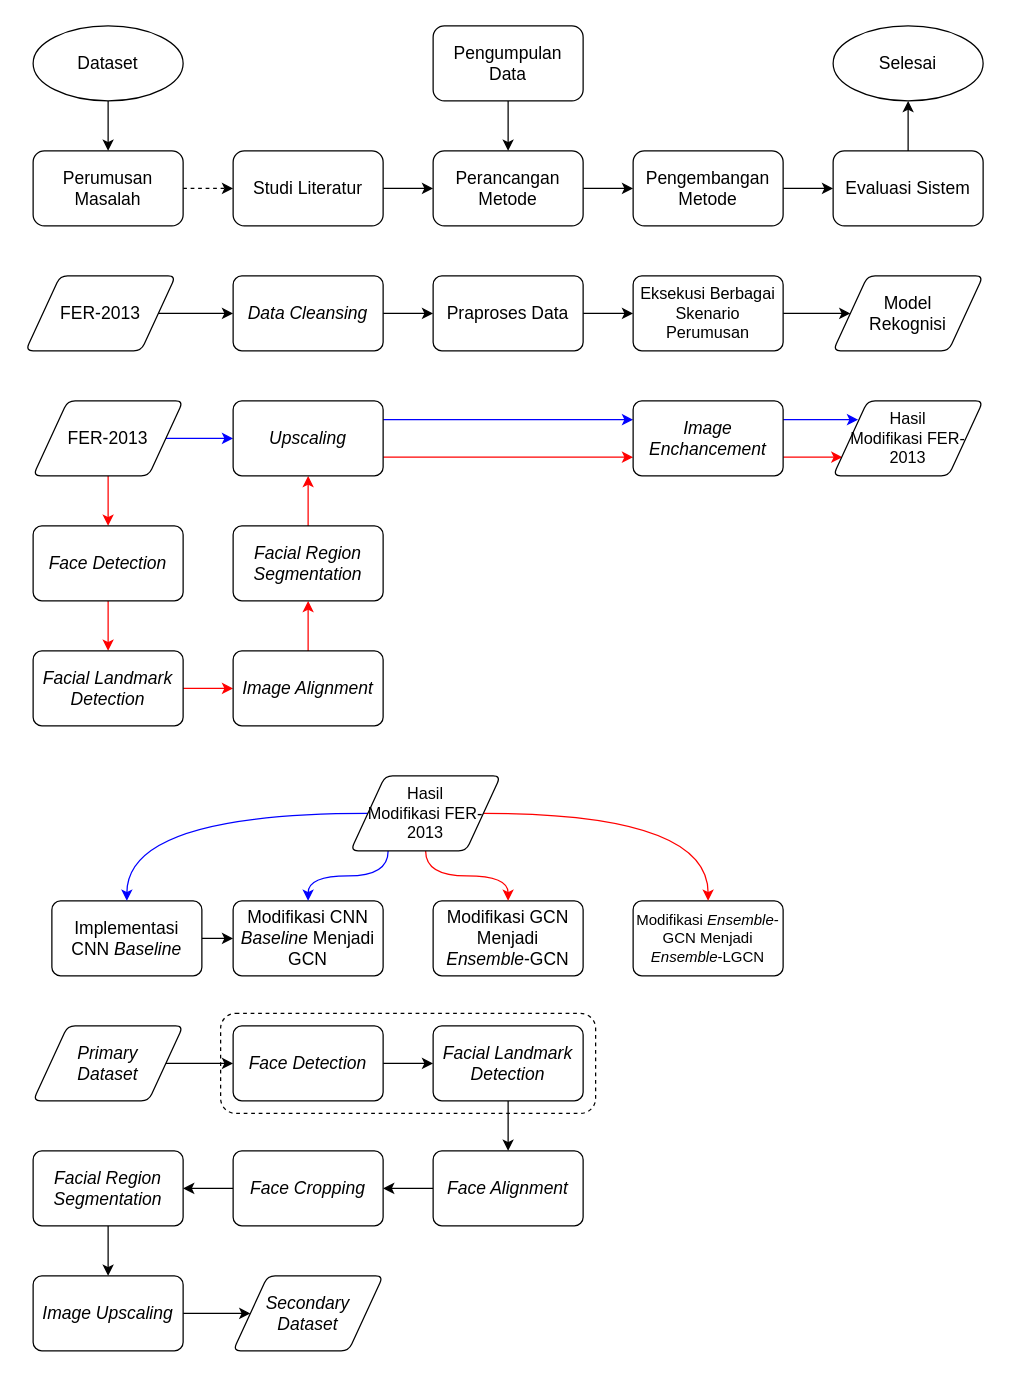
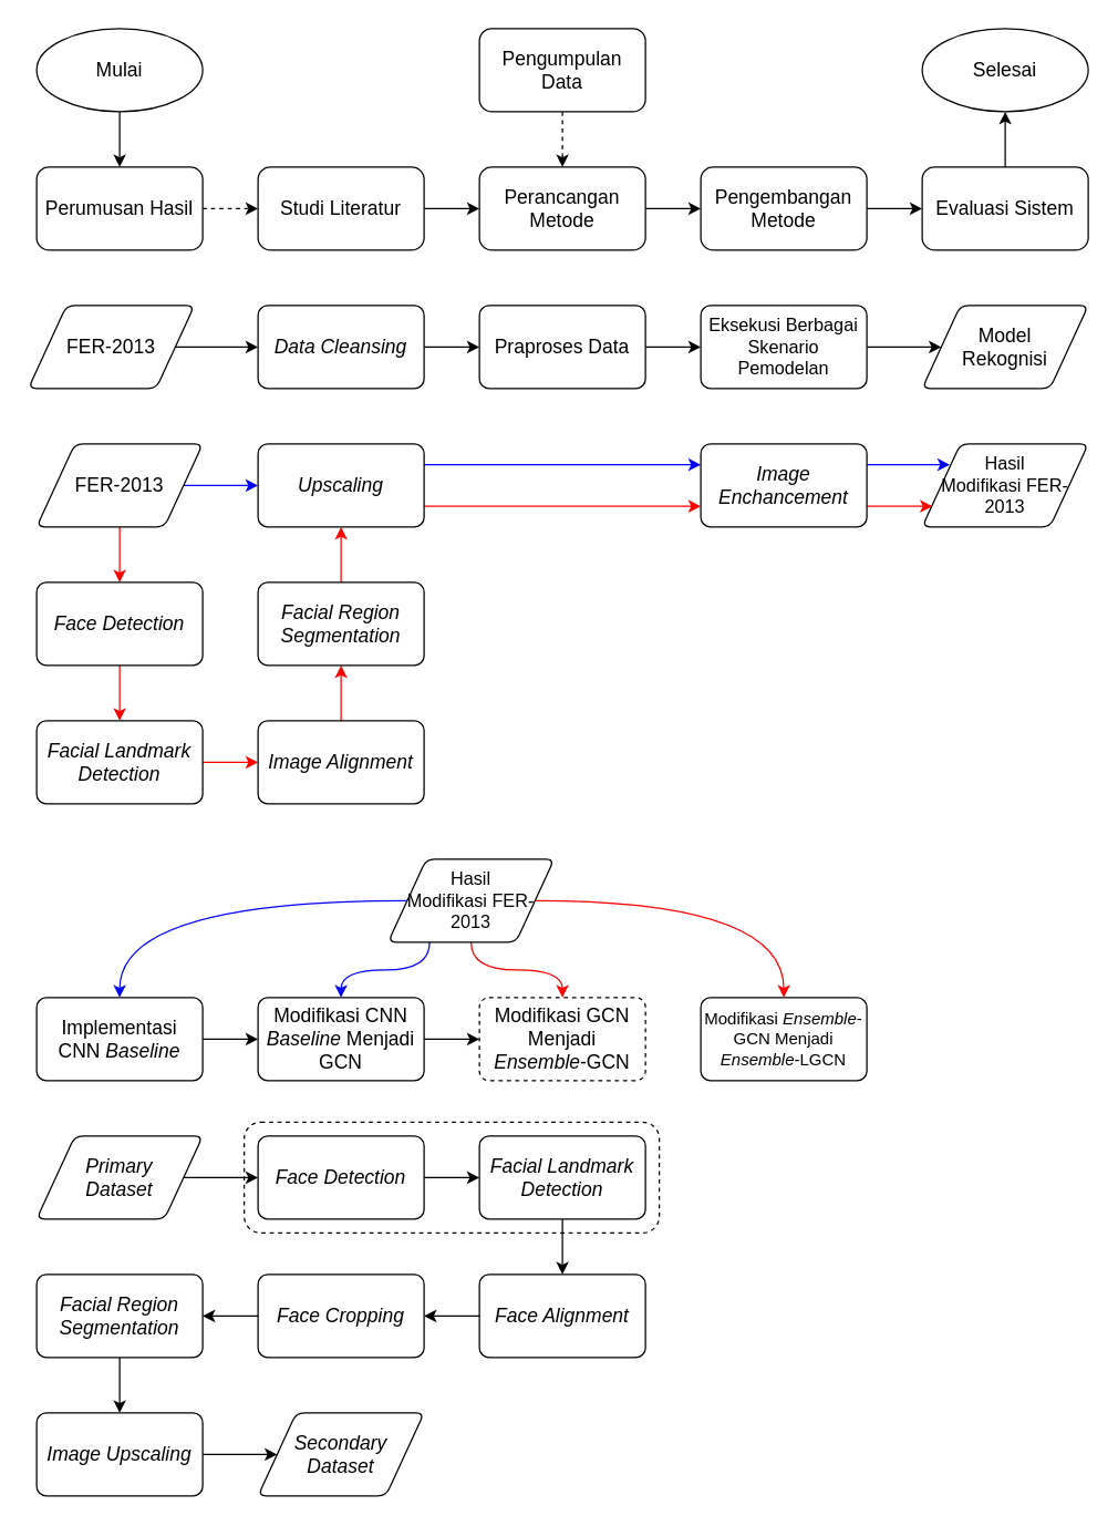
- <mxCell id="26" value="Dataset" style="strokeWidth=1;html=1;shape=mxgraph.flowchart.start_1;whiteSpace=wrap;fontSize=14;" parent="1" vertex="1"><mxGeometry x="26" y="20" width="120" height="60" as="geometry" /></mxCell>
+ <mxCell id="26" value="Mulai" style="strokeWidth=1;html=1;shape=mxgraph.flowchart.start_1;whiteSpace=wrap;fontSize=14;" parent="1" vertex="1"><mxGeometry x="26" y="20" width="120" height="60" as="geometry" /></mxCell>
- <mxCell id="14" style="edgeStyle=orthogonalEdgeStyle;rounded=0;orthogonalLoop=1;jettySize=auto;html=1;exitX=0.5;exitY=1;exitDx=0;exitDy=0;entryX=0.5;entryY=0;entryDx=0;entryDy=0;fontSize=14;" parent="1" source="15" target="9" edge="1"><mxGeometry relative="1" as="geometry" /></mxCell>
+ <mxCell id="14" style="edgeStyle=orthogonalEdgeStyle;rounded=0;orthogonalLoop=1;jettySize=auto;html=1;exitX=0.5;exitY=1;exitDx=0;exitDy=0;entryX=0.5;entryY=0;entryDx=0;entryDy=0;fontSize=14;dashed=1;" parent="1" source="15" target="9" edge="1"><mxGeometry relative="1" as="geometry" /></mxCell>
- <mxCell id="5" value="Perumusan Masalah" style="rounded=1;whiteSpace=wrap;html=1;fontFamily=Helvetica;fontSize=14;fontColor=#000000;align=center;strokeColor=#000000;fillColor=#ffffff;" parent="1" vertex="1"><mxGeometry x="26" y="120" width="120" height="60" as="geometry" /></mxCell>
+ <mxCell id="5" value="Perumusan Hasil" style="rounded=1;whiteSpace=wrap;html=1;fontFamily=Helvetica;fontSize=14;fontColor=#000000;align=center;strokeColor=#000000;fillColor=#ffffff;" parent="1" vertex="1"><mxGeometry x="26" y="120" width="120" height="60" as="geometry" /></mxCell>
- <mxCell id="23" value="Eksekusi Berbagai Skenario Perumusan" style="rounded=1;whiteSpace=wrap;html=1;absoluteArcSize=1;arcSize=14;strokeWidth=1;fontFamily=Helvetica;fontSize=13;fontColor=#000000;align=center;strokeColor=#000000;fillColor=#ffffff;" parent="1" vertex="1"><mxGeometry x="506" y="220" width="120" height="60" as="geometry" /></mxCell>
+ <mxCell id="23" value="Eksekusi Berbagai Skenario Pemodelan" style="rounded=1;whiteSpace=wrap;html=1;absoluteArcSize=1;arcSize=14;strokeWidth=1;fontFamily=Helvetica;fontSize=13;fontColor=#000000;align=center;strokeColor=#000000;fillColor=#ffffff;" parent="1" vertex="1"><mxGeometry x="506" y="220" width="120" height="60" as="geometry" /></mxCell>
- <mxCell id="45" value="&lt;div&gt;Implementasi&lt;/div&gt;&lt;div&gt;CNN &lt;i style=&quot;font-size: 14px&quot;&gt;&lt;span style=&quot;font-size: 14px&quot;&gt;Baseline&lt;/span&gt;&lt;/i&gt;&lt;/div&gt;" style="rounded=1;whiteSpace=wrap;html=1;absoluteArcSize=1;arcSize=14;strokeWidth=1;fontFamily=Helvetica;fontSize=14;fontColor=#000000;align=center;strokeColor=#000000;fillColor=#ffffff;fontStyle=0" parent="1" vertex="1"><mxGeometry x="41" y="720" width="120" height="60" as="geometry" /></mxCell>
+ <mxCell id="45" value="&lt;div&gt;Implementasi&lt;/div&gt;&lt;div&gt;CNN &lt;i style=&quot;font-size: 14px&quot;&gt;&lt;span style=&quot;font-size: 14px&quot;&gt;Baseline&lt;/span&gt;&lt;/i&gt;&lt;/div&gt;" style="rounded=1;whiteSpace=wrap;html=1;absoluteArcSize=1;arcSize=14;strokeWidth=1;fontFamily=Helvetica;fontSize=14;fontColor=#000000;align=center;strokeColor=#000000;fillColor=#ffffff;fontStyle=0" parent="1" vertex="1"><mxGeometry x="26" y="720" width="120" height="60" as="geometry" /></mxCell>
+ <mxCell id="46" value="" style="edgeStyle=none;rounded=0;orthogonalLoop=1;jettySize=auto;html=1;strokeColor=#000000;fontSize=13;" parent="1" source="47" target="48" edge="1"><mxGeometry relative="1" as="geometry" /></mxCell>
- <mxCell id="48" value="Modifikasi GCN &lt;span style=&quot;font-size: 14px&quot;&gt;&lt;span style=&quot;font-size: 14px&quot;&gt;Menjadi &lt;i&gt;Ensemble&lt;/i&gt;-GCN&lt;br style=&quot;font-size: 14px&quot;&gt;&lt;/span&gt;&lt;/span&gt;&lt;i style=&quot;font-size: 14px&quot;&gt;&lt;span style=&quot;font-size: 14px&quot;&gt;&lt;/span&gt;&lt;/i&gt;" style="rounded=1;whiteSpace=wrap;html=1;absoluteArcSize=1;arcSize=14;strokeWidth=1;fontFamily=Helvetica;fontSize=14;fontColor=#000000;align=center;strokeColor=#000000;fillColor=#ffffff;fontStyle=0" parent="1" vertex="1"><mxGeometry x="346" y="720" width="120" height="60" as="geometry" /></mxCell>
+ <mxCell id="48" value="Modifikasi GCN &lt;span style=&quot;font-size: 14px&quot;&gt;&lt;span style=&quot;font-size: 14px&quot;&gt;Menjadi &lt;i&gt;Ensemble&lt;/i&gt;-GCN&lt;br style=&quot;font-size: 14px&quot;&gt;&lt;/span&gt;&lt;/span&gt;&lt;i style=&quot;font-size: 14px&quot;&gt;&lt;span style=&quot;font-size: 14px&quot;&gt;&lt;/span&gt;&lt;/i&gt;" style="rounded=1;whiteSpace=wrap;html=1;absoluteArcSize=1;arcSize=14;strokeWidth=1;fontFamily=Helvetica;fontSize=14;fontColor=#000000;align=center;strokeColor=#000000;fillColor=#ffffff;fontStyle=0;dashed=1;" parent="1" vertex="1"><mxGeometry x="346" y="720" width="120" height="60" as="geometry" /></mxCell>
